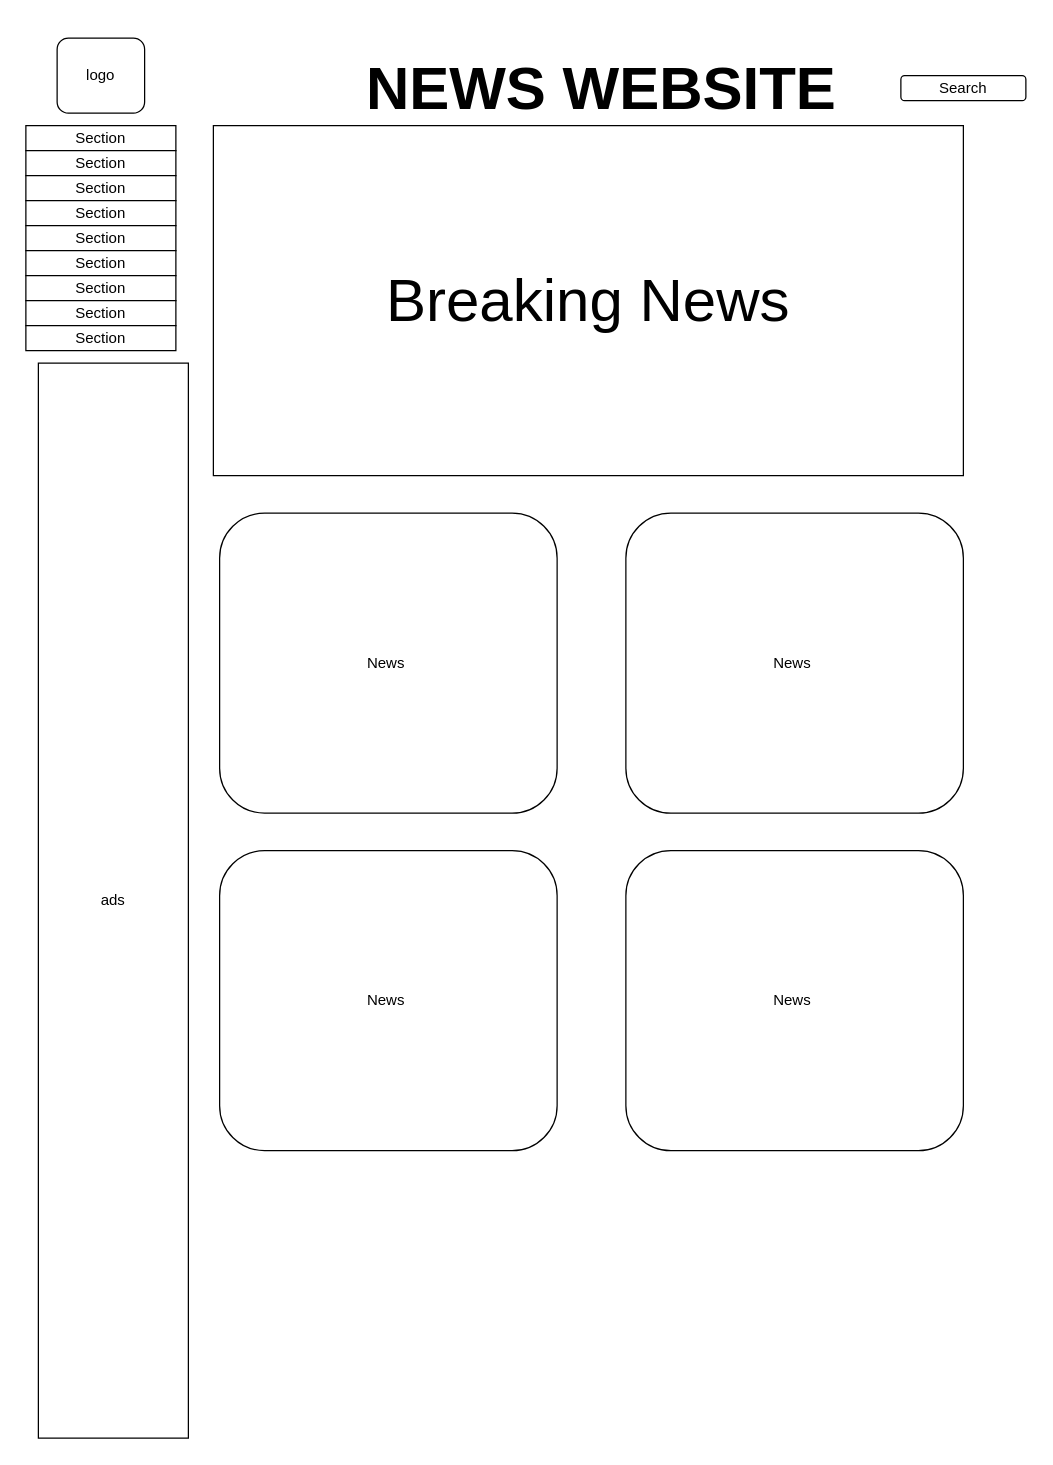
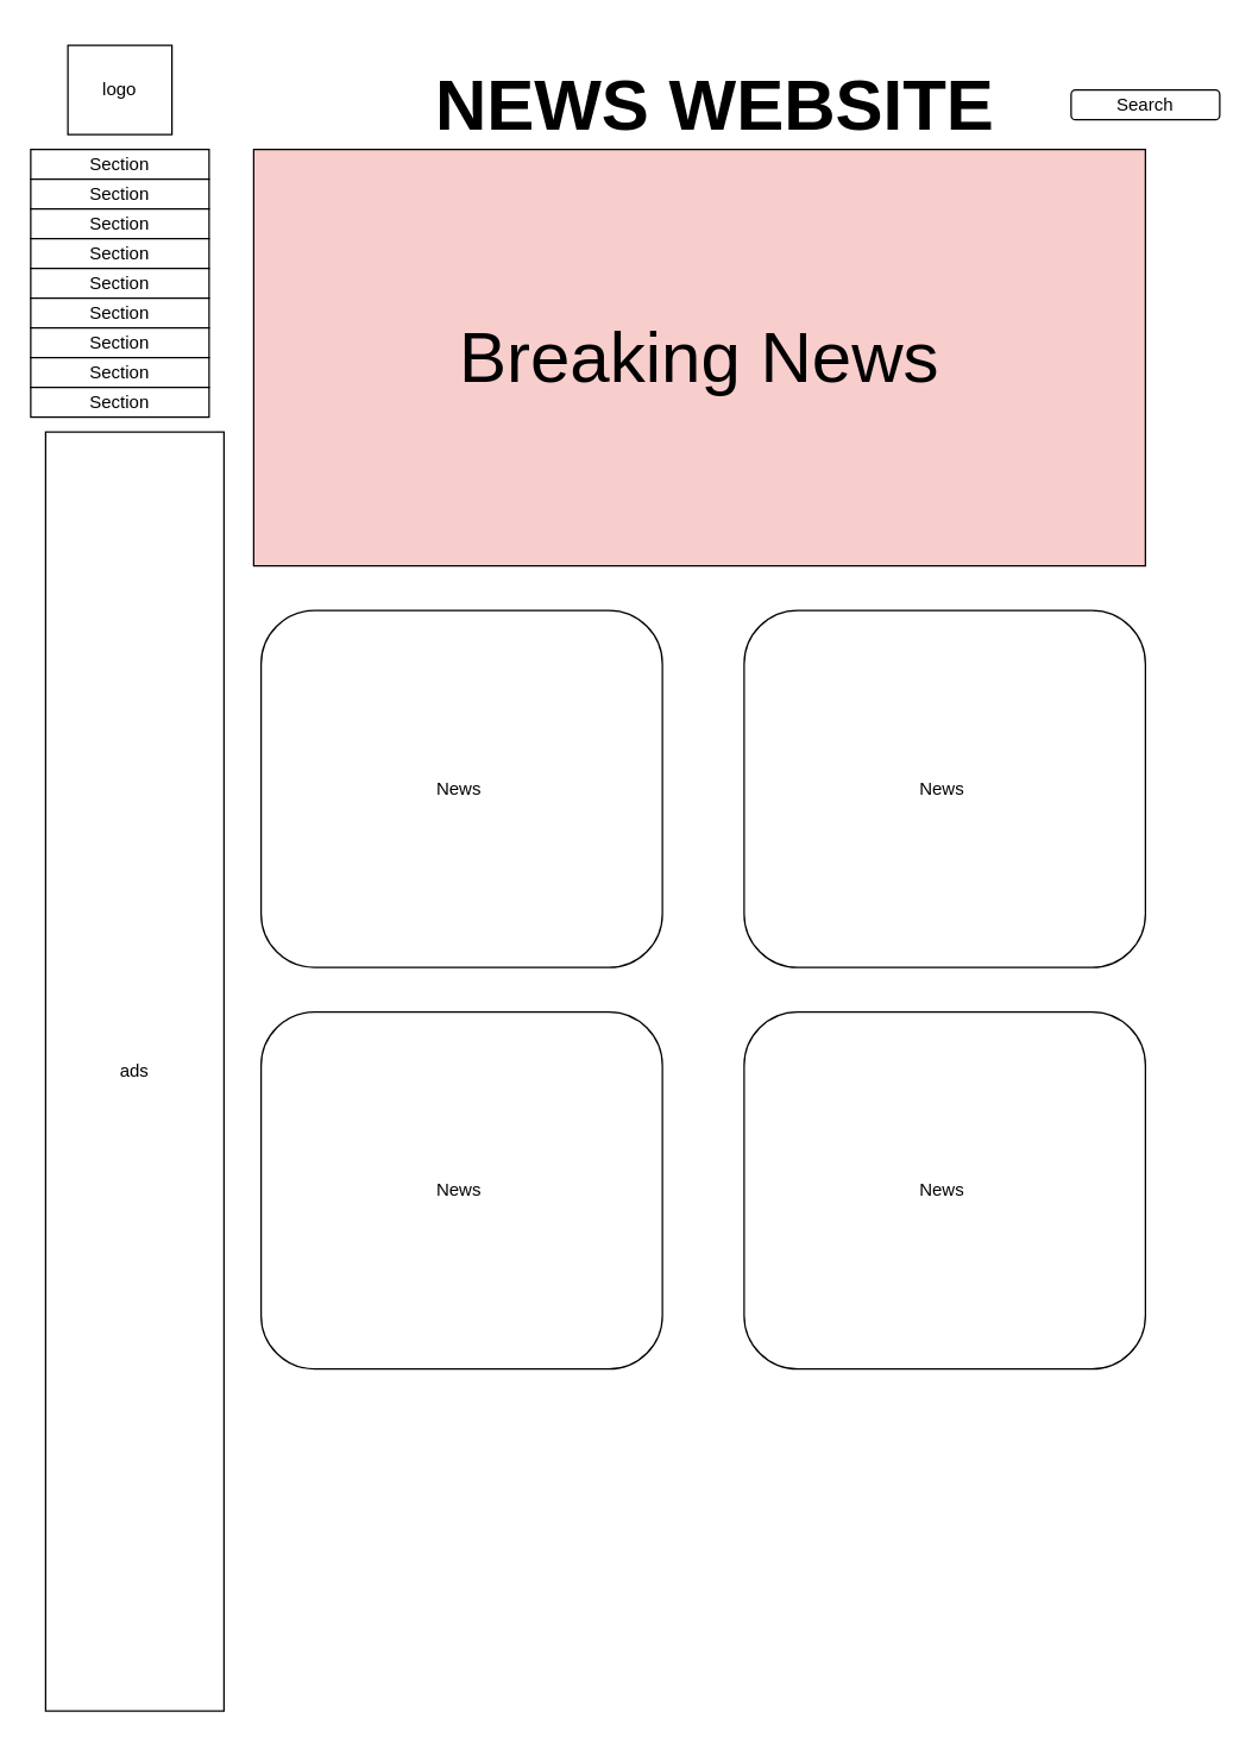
- <mxCell id="11" value="logo" style="rounded=1;whiteSpace=wrap;html=1;" vertex="1" parent="1"><mxGeometry x="45" y="30" width="70" height="60" as="geometry" /></mxCell>
+ <mxCell id="11" value="logo" style="whiteSpace=wrap;html=1;rounded=0;" vertex="1" parent="1"><mxGeometry x="45" y="30" width="70" height="60" as="geometry" /></mxCell>
- <mxCell id="13" value="Breaking News" style="rounded=0;whiteSpace=wrap;html=1;fontSize=48;" vertex="1" parent="1"><mxGeometry x="170" y="100" width="600" height="280" as="geometry" /></mxCell>
+ <mxCell id="13" value="Breaking News" style="rounded=0;whiteSpace=wrap;html=1;fontSize=48;fillColor=#f8cecc;" vertex="1" parent="1"><mxGeometry x="170" y="100" width="600" height="280" as="geometry" /></mxCell>
